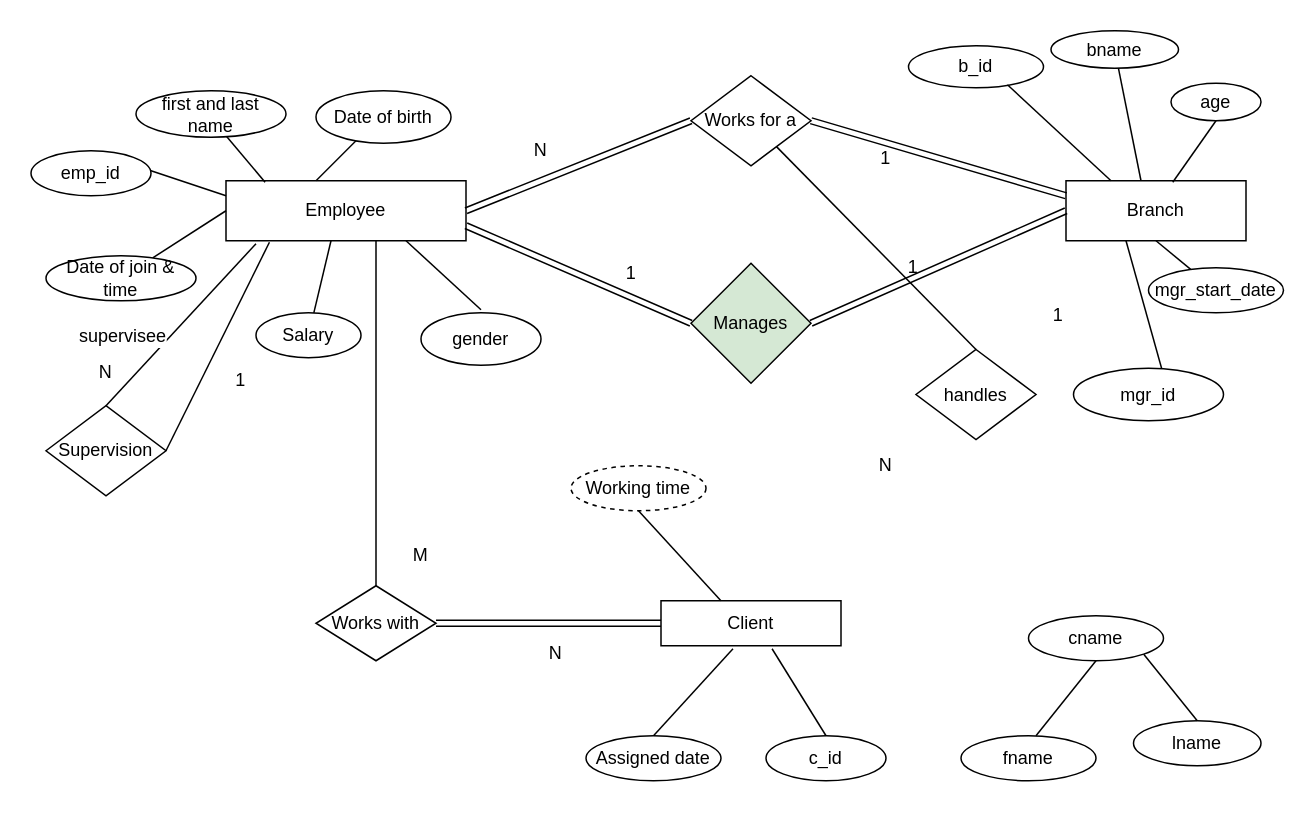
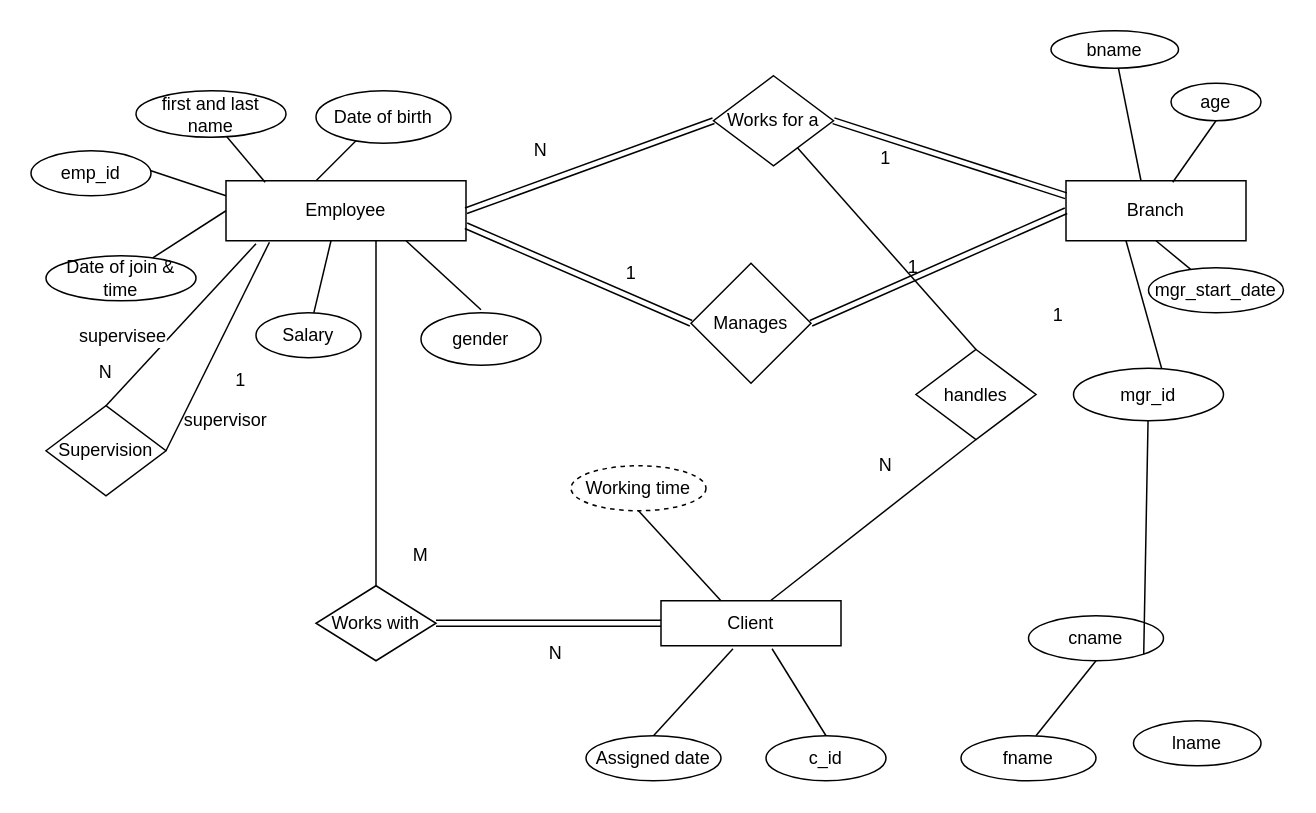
- <mxCell id="52" value="b_id" style="ellipse;whiteSpace=wrap;html=1;" vertex="1" parent="1"><mxGeometry x="605" y="30" width="90" height="28" as="geometry" /></mxCell>
- <mxCell id="16" value="Works for a" style="rhombus;whiteSpace=wrap;html=1;" vertex="1" parent="1"><mxGeometry x="460" y="50" width="80" height="60" as="geometry" /></mxCell>
+ <mxCell id="16" value="Works for a" style="rhombus;whiteSpace=wrap;html=1;" vertex="1" parent="1"><mxGeometry x="475" y="50" width="80" height="60" as="geometry" /></mxCell>
- <mxCell id="53" value="" style="endArrow=none;html=1;entryX=0.25;entryY=0;entryDx=0;entryDy=0;exitX=0.733;exitY=0.929;exitDx=0;exitDy=0;exitPerimeter=0;" edge="1" parent="1" source="52" target="18"><mxGeometry width="50" height="50" relative="1" as="geometry"><mxPoint x="690" y="60" as="sourcePoint" /><mxPoint x="700" y="12" as="targetPoint" /></mxGeometry></mxCell>
- <mxCell id="28" value="Manages" style="rhombus;whiteSpace=wrap;html=1;fillColor=#d5e8d4;" vertex="1" parent="1"><mxGeometry x="460" y="175" width="80" height="80" as="geometry" /></mxCell>
+ <mxCell id="28" value="Manages" style="rhombus;whiteSpace=wrap;html=1;" vertex="1" parent="1"><mxGeometry x="460" y="175" width="80" height="80" as="geometry" /></mxCell>
+ <mxCell id="51" value="supervisor" style="text;html=1;strokeColor=none;fillColor=none;align=center;verticalAlign=middle;whiteSpace=wrap;rounded=0;" vertex="1" parent="1"><mxGeometry x="130" y="270" width="40" height="20" as="geometry" /></mxCell>
+ <mxCell id="33" value="" style="endArrow=none;html=1;entryX=0.5;entryY=1;entryDx=0;entryDy=0;exitX=0.608;exitY=0;exitDx=0;exitDy=0;exitPerimeter=0;" edge="1" parent="1" source="31" target="32"><mxGeometry width="50" height="50" relative="1" as="geometry"><mxPoint x="570" y="360" as="sourcePoint" /><mxPoint x="620" y="310" as="targetPoint" /></mxGeometry></mxCell>
- <mxCell id="45" value="" style="endArrow=none;html=1;exitX=1;exitY=1;exitDx=0;exitDy=0;entryX=0.5;entryY=0;entryDx=0;entryDy=0;" edge="1" parent="1" source="41" target="42"><mxGeometry width="50" height="50" relative="1" as="geometry"><mxPoint x="760" y="480" as="sourcePoint" /><mxPoint x="810" y="430" as="targetPoint" /></mxGeometry></mxCell>
+ <mxCell id="45" value="" style="endArrow=none;html=1;exitX=1;exitY=1;exitDx=0;exitDy=0;" edge="1" parent="1" source="41" target="20"><mxGeometry width="50" height="50" relative="1" as="geometry"><mxPoint x="760" y="480" as="sourcePoint" /><mxPoint x="810" y="430" as="targetPoint" /></mxGeometry></mxCell>
